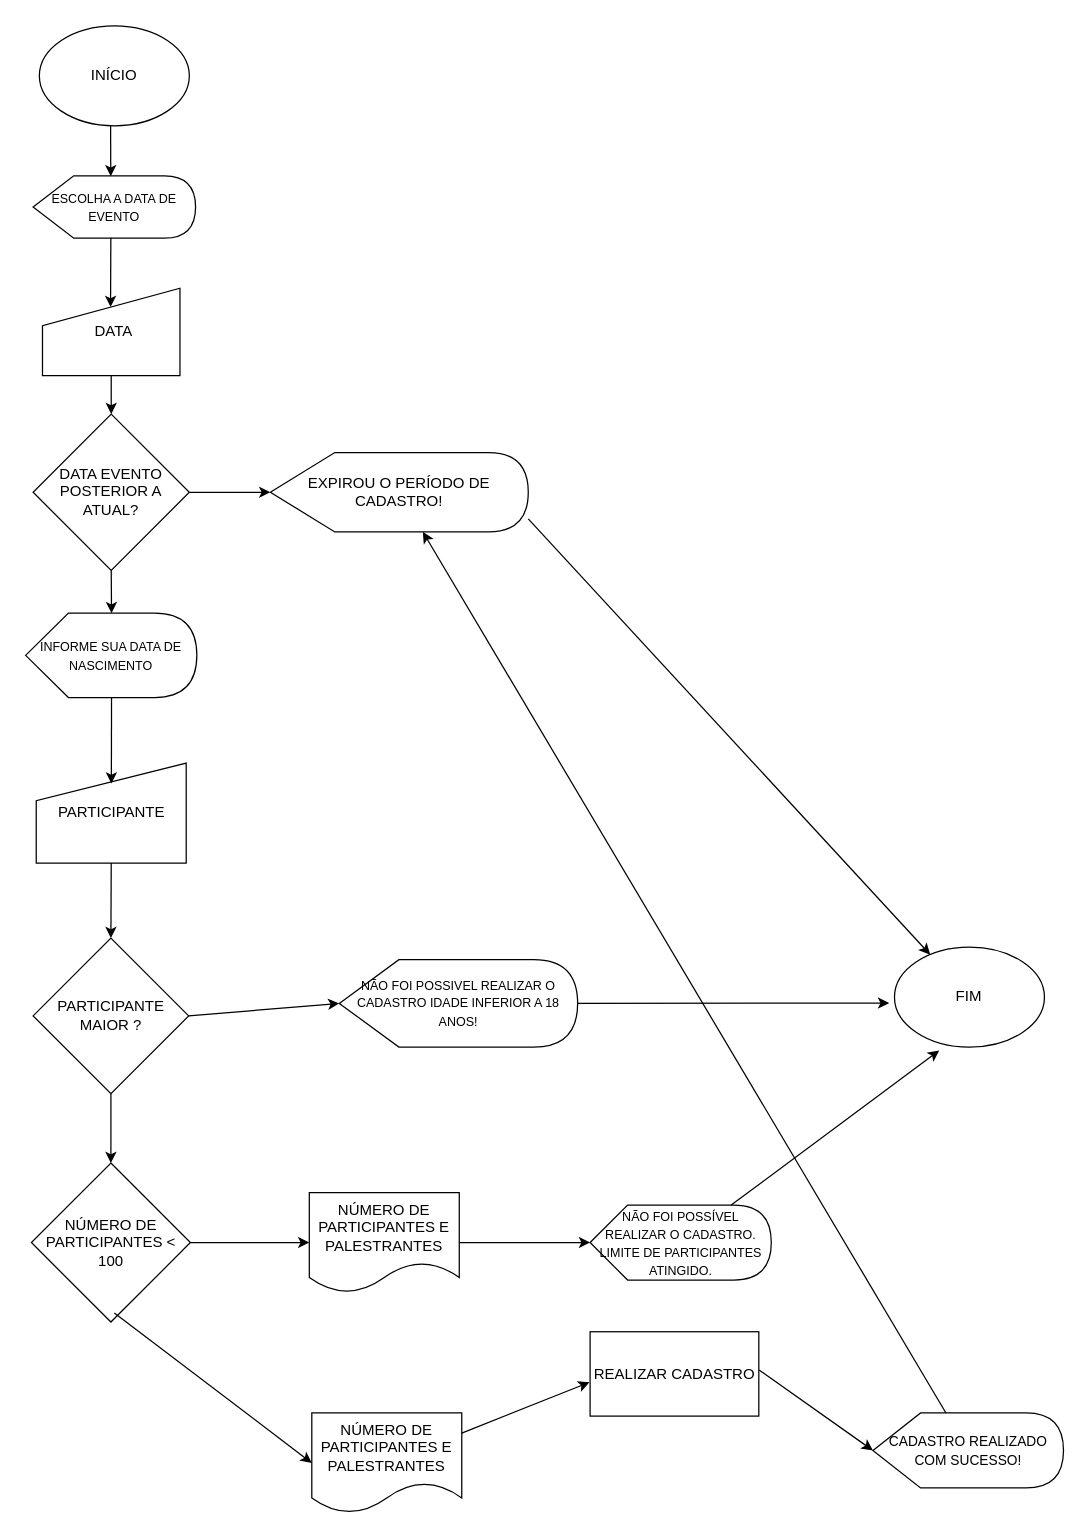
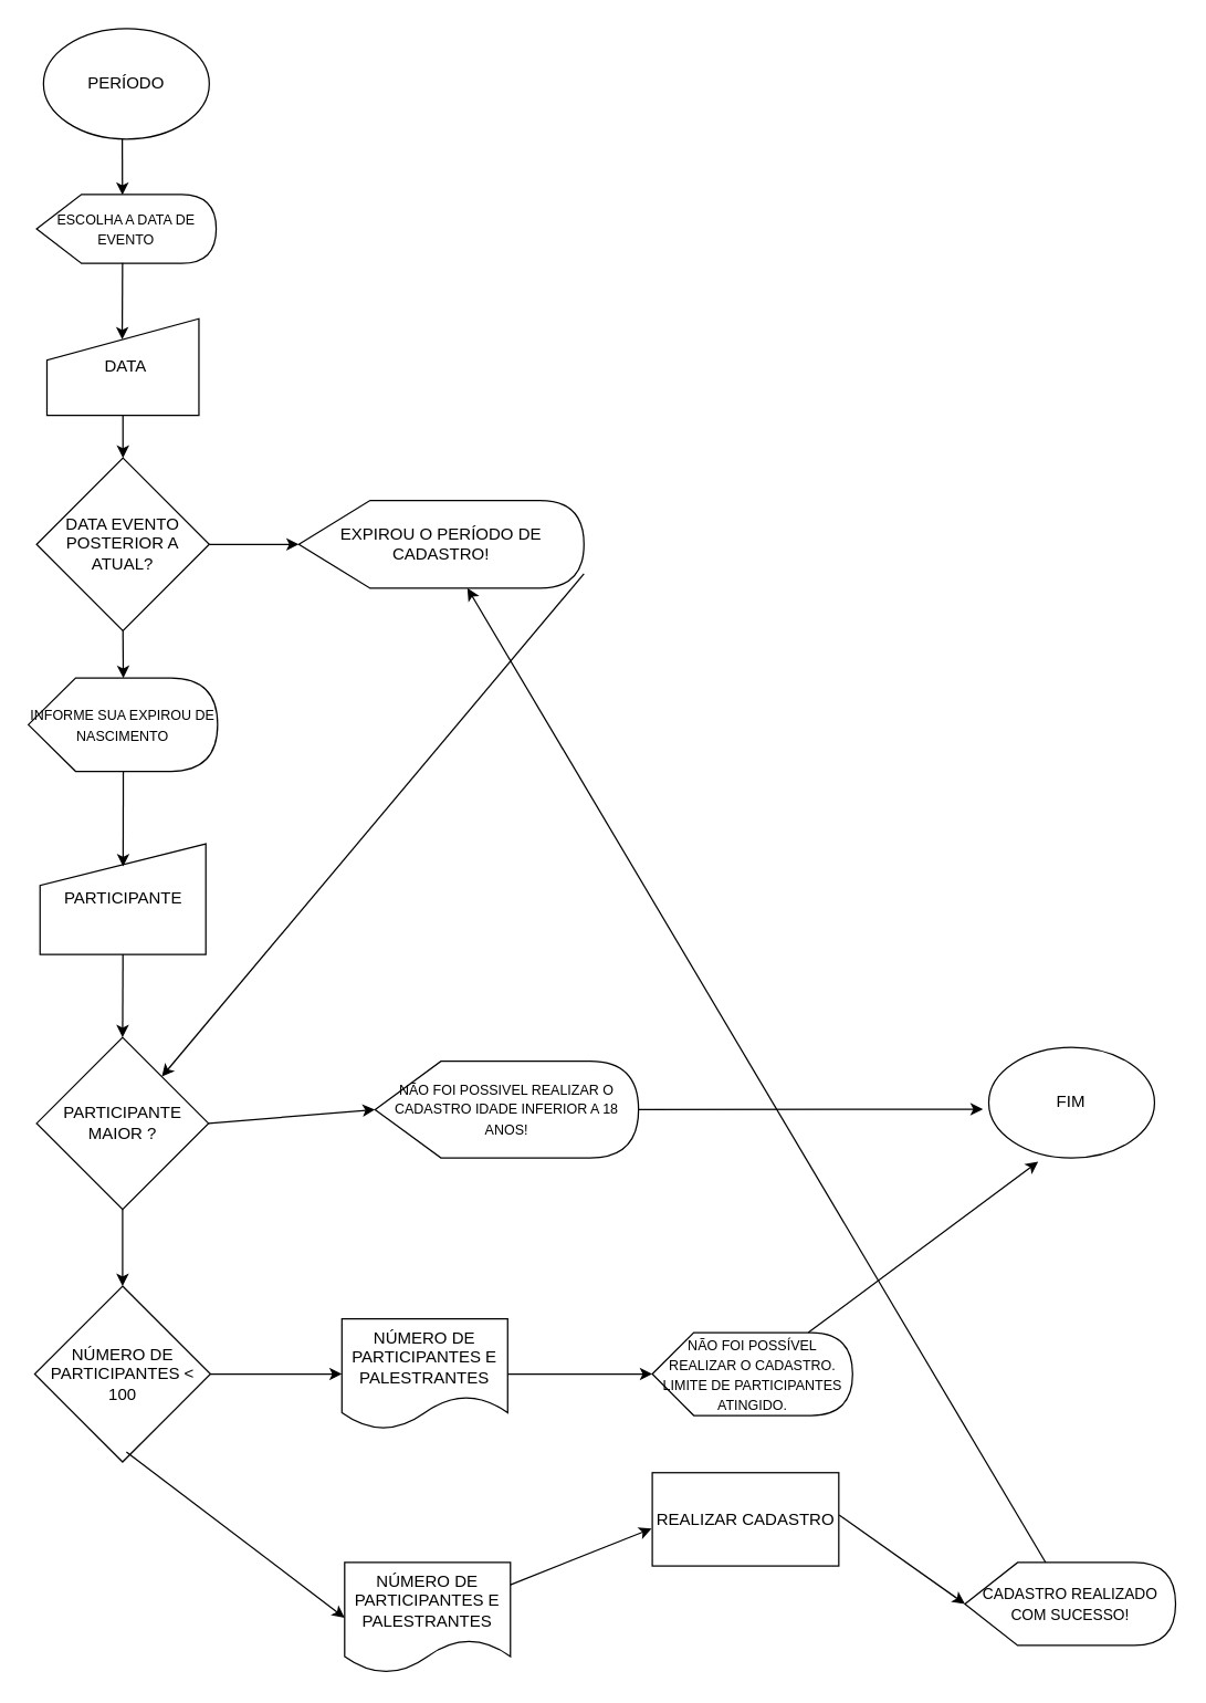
- <mxCell id="2" value="INÍCIO" style="ellipse;whiteSpace=wrap;html=1;" vertex="1" parent="1"><mxGeometry x="31" width="120" height="80" as="geometry" y="20" /></mxCell>
+ <mxCell id="2" value="PERÍODO" style="ellipse;whiteSpace=wrap;html=1;" vertex="1" parent="1"><mxGeometry x="31" width="120" height="80" as="geometry" y="20" /></mxCell>
- <mxCell id="12" value="&lt;font style=&quot;font-size: 10px&quot;&gt;INFORME SUA DATA DE NASCIMENTO&lt;/font&gt;" style="shape=display;whiteSpace=wrap;html=1;" vertex="1" parent="1"><mxGeometry x="20" y="490" width="137" height="67.5" as="geometry" /></mxCell>
+ <mxCell id="12" value="&lt;font style=&quot;font-size: 10px&quot;&gt;INFORME SUA EXPIROU DE NASCIMENTO&lt;/font&gt;" style="shape=display;whiteSpace=wrap;html=1;" vertex="1" parent="1"><mxGeometry x="20" y="490" width="137" height="67.5" as="geometry" /></mxCell>
- <mxCell id="26" value="" style="endArrow=classic;html=1;exitX=1;exitY=0.835;exitDx=0;exitDy=0;exitPerimeter=0;" edge="1" parent="1" source="9" target="17"><mxGeometry width="50" height="50" relative="1" as="geometry"><mxPoint x="401" y="660" as="sourcePoint" /><mxPoint x="731" y="760" as="targetPoint" /></mxGeometry></mxCell>
+ <mxCell id="26" value="" style="endArrow=classic;html=1;exitX=1;exitY=0.835;exitDx=0;exitDy=0;exitPerimeter=0;" edge="1" parent="1" source="9" target="7"><mxGeometry width="50" height="50" relative="1" as="geometry"><mxPoint x="401" y="660" as="sourcePoint" /><mxPoint x="731" y="760" as="targetPoint" /></mxGeometry></mxCell>
